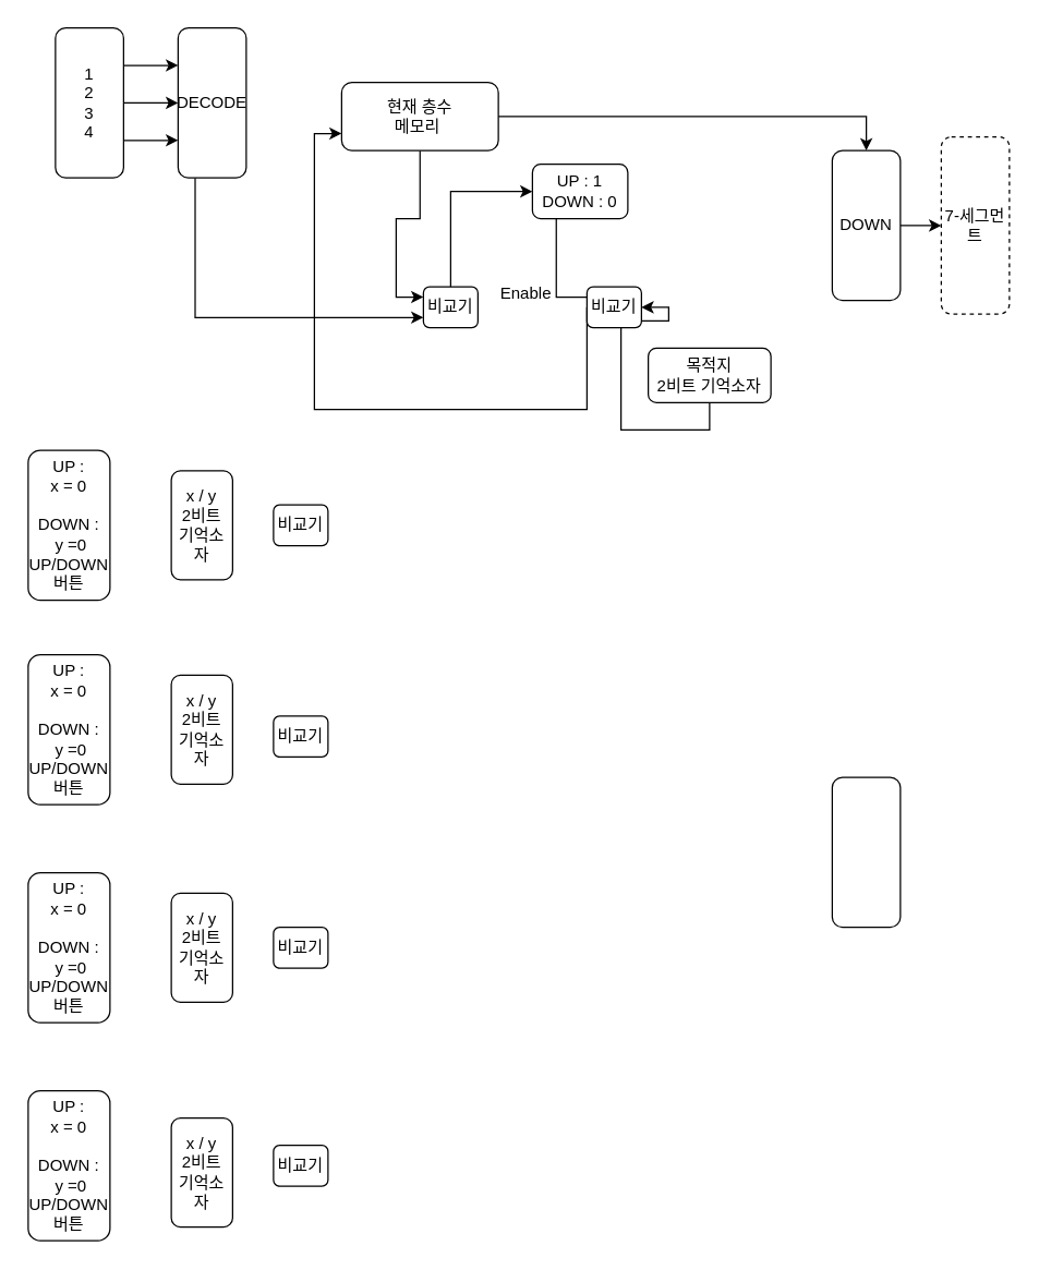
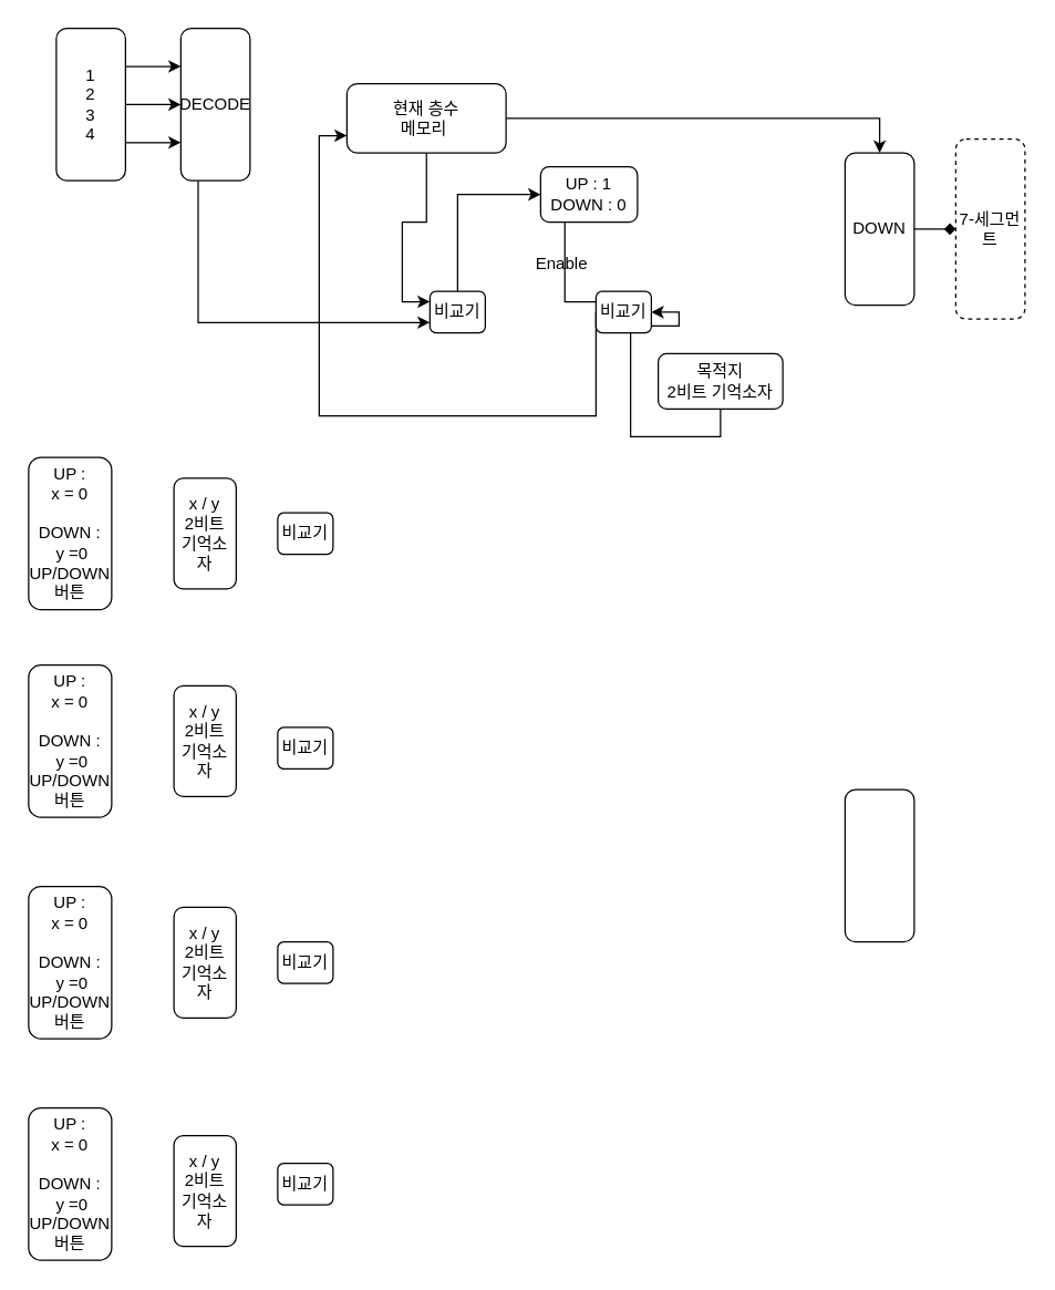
- <mxCell id="16" style="edgeStyle=orthogonalEdgeStyle;rounded=0;orthogonalLoop=1;jettySize=auto;html=1;exitX=1;exitY=0.5;exitDx=0;exitDy=0;entryX=0;entryY=0.5;entryDx=0;entryDy=0;" edge="1" parent="1" source="17" target="15"><mxGeometry relative="1" as="geometry" /></mxCell>
+ <mxCell id="16" style="edgeStyle=orthogonalEdgeStyle;rounded=0;orthogonalLoop=1;jettySize=auto;html=1;exitX=1;exitY=0.5;exitDx=0;exitDy=0;entryX=0;entryY=0.5;entryDx=0;entryDy=0;endArrow=diamond;" edge="1" parent="1" source="17" target="15"><mxGeometry relative="1" as="geometry" /></mxCell>
- <mxCell id="35" value="Enable" style="text;html=1;resizable=0;autosize=1;align=center;verticalAlign=middle;points=[];fillColor=none;strokeColor=none;rounded=0;" vertex="1" parent="1"><mxGeometry x="360" y="205" width="50" height="20" as="geometry" /></mxCell>
+ <mxCell id="35" value="Enable" style="text;html=1;resizable=0;autosize=1;align=center;verticalAlign=middle;points=[];fillColor=none;strokeColor=none;rounded=0;" vertex="1" parent="1"><mxGeometry x="380" y="180" width="50" height="20" as="geometry" /></mxCell>
